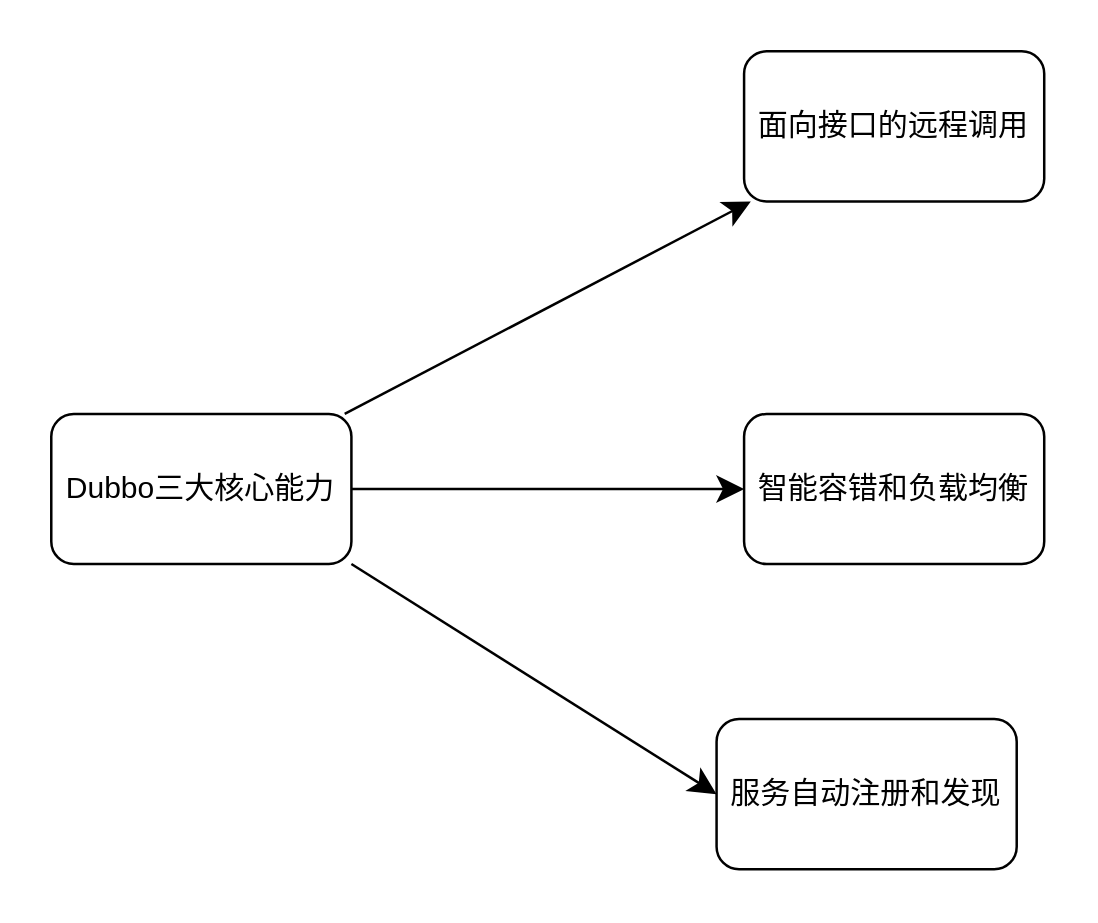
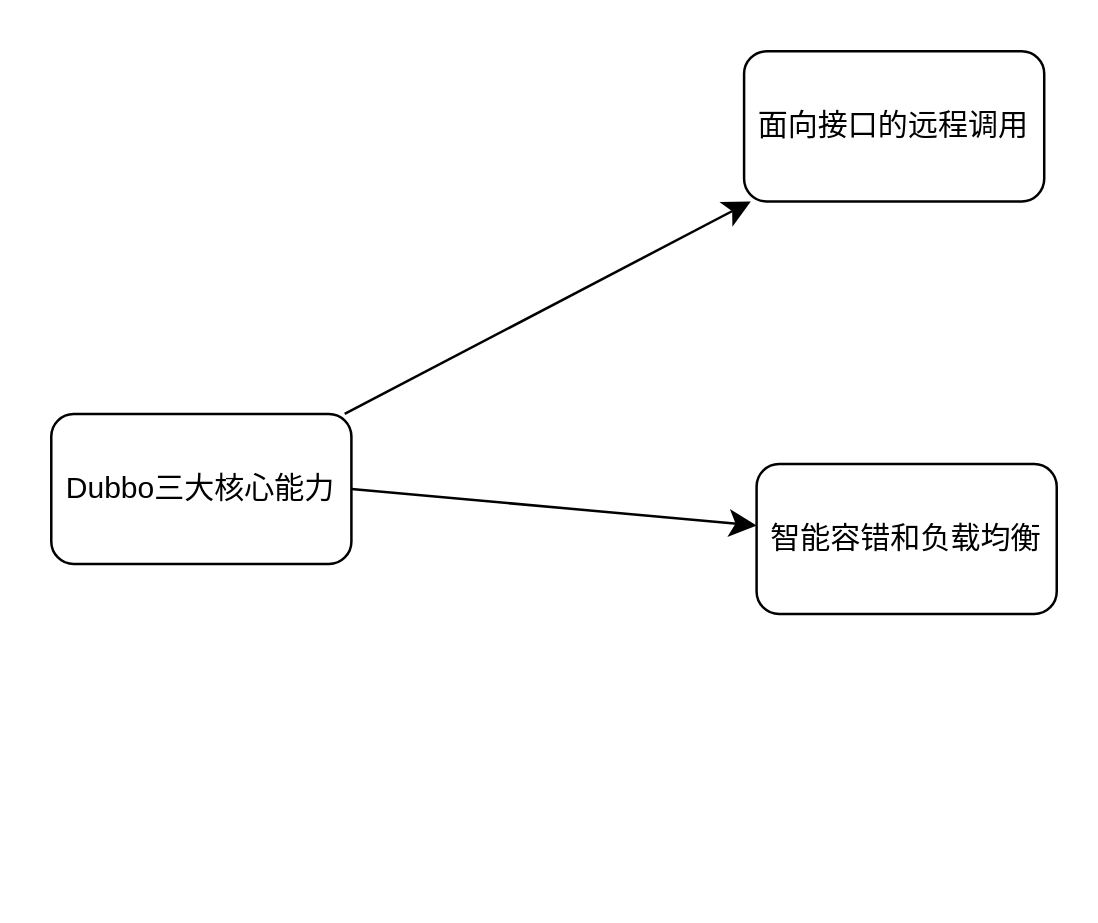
- <mxCell id="5" value="智能容错和负载均衡" style="rounded=1;whiteSpace=wrap;html=1;" vertex="1" parent="1"><mxGeometry x="297" y="165" width="120" height="60" as="geometry" /></mxCell>
+ <mxCell id="5" value="智能容错和负载均衡" style="rounded=1;whiteSpace=wrap;html=1;" vertex="1" parent="1"><mxGeometry x="302" y="185" width="120" height="60" as="geometry" /></mxCell>
- <mxCell id="8" value="" style="endArrow=classic;html=1;rounded=0;fontSize=12;startSize=8;endSize=8;curved=1;entryX=0;entryY=0.5;entryDx=0;entryDy=0;exitX=1;exitY=1;exitDx=0;exitDy=0;" edge="1" parent="1" source="3" target="6"><mxGeometry width="50" height="50" relative="1" as="geometry"><mxPoint x="13" y="386" as="sourcePoint" /><mxPoint x="63" y="336" as="targetPoint" /></mxGeometry></mxCell>
- <mxCell id="6" value="服务自动注册和发现" style="rounded=1;whiteSpace=wrap;html=1;" vertex="1" parent="1"><mxGeometry x="286" y="287" width="120" height="60" as="geometry" /></mxCell>
